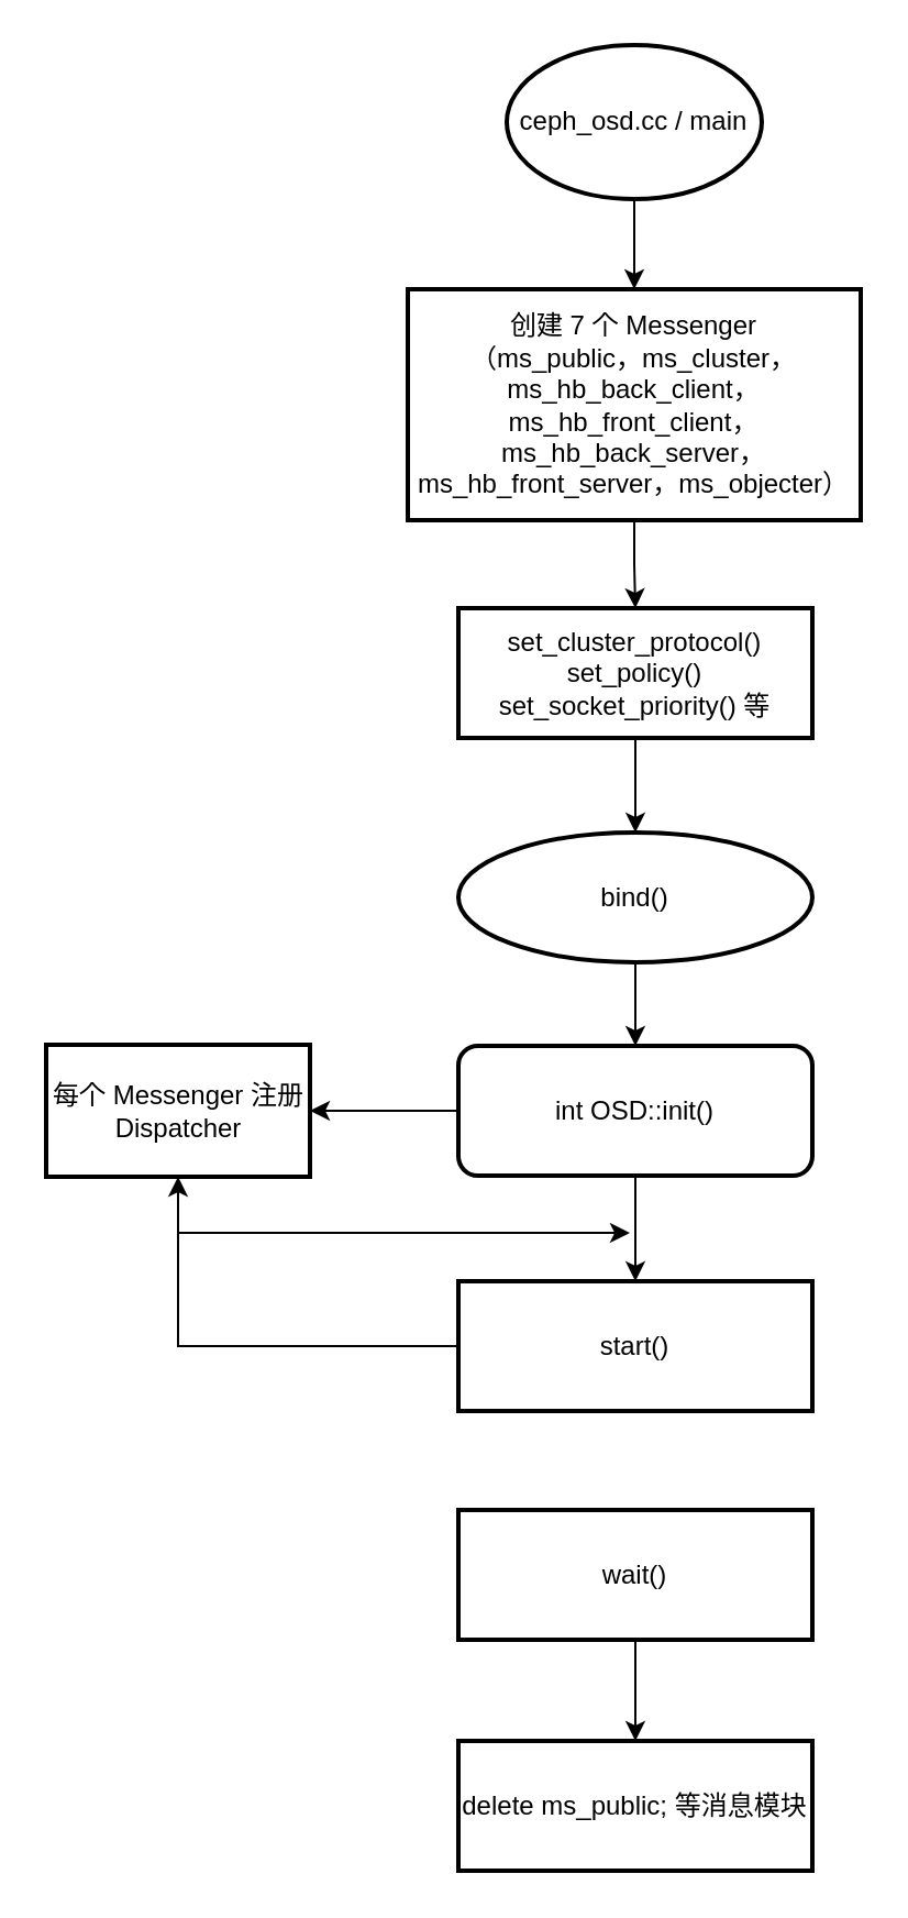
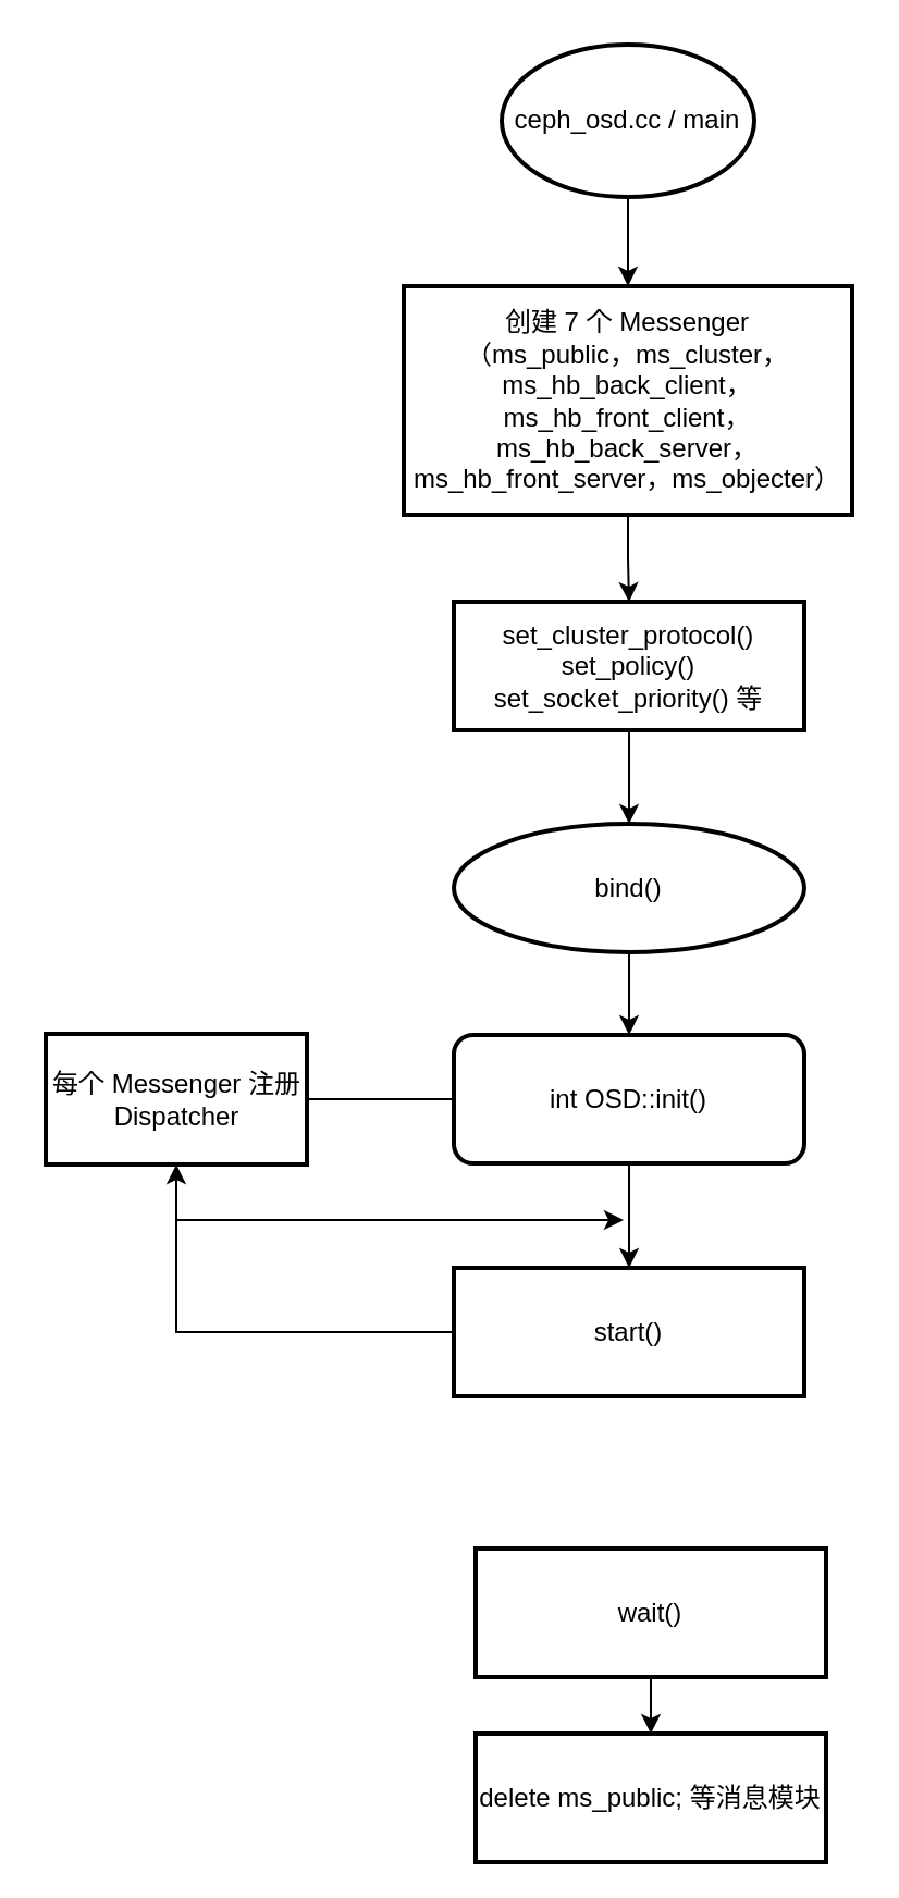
- <mxCell id="11" value="" style="edgeStyle=orthogonalEdgeStyle;rounded=0;orthogonalLoop=1;jettySize=auto;html=1;" edge="1" parent="1" source="12" target="19"><mxGeometry relative="1" as="geometry" /></mxCell>
+ <mxCell id="11" value="" style="edgeStyle=orthogonalEdgeStyle;rounded=0;orthogonalLoop=1;jettySize=auto;html=1;endArrow=none;" edge="1" parent="1" source="12" target="19"><mxGeometry relative="1" as="geometry" /></mxCell>
- <mxCell id="16" value="wait()" style="whiteSpace=wrap;html=1;strokeWidth=2;" vertex="1" parent="1"><mxGeometry x="208" y="686" width="161" height="59" as="geometry" /></mxCell>
+ <mxCell id="16" value="wait()" style="whiteSpace=wrap;html=1;strokeWidth=2;" vertex="1" parent="1"><mxGeometry x="218" y="711" width="161" height="59" as="geometry" /></mxCell>
- <mxCell id="17" value="delete ms_public; 等消息模块" style="whiteSpace=wrap;html=1;strokeWidth=2;" vertex="1" parent="1"><mxGeometry x="208" y="791" width="161" height="59" as="geometry" /></mxCell>
+ <mxCell id="17" value="delete ms_public; 等消息模块" style="whiteSpace=wrap;html=1;strokeWidth=2;" vertex="1" parent="1"><mxGeometry x="218" y="796" width="161" height="59" as="geometry" /></mxCell>
